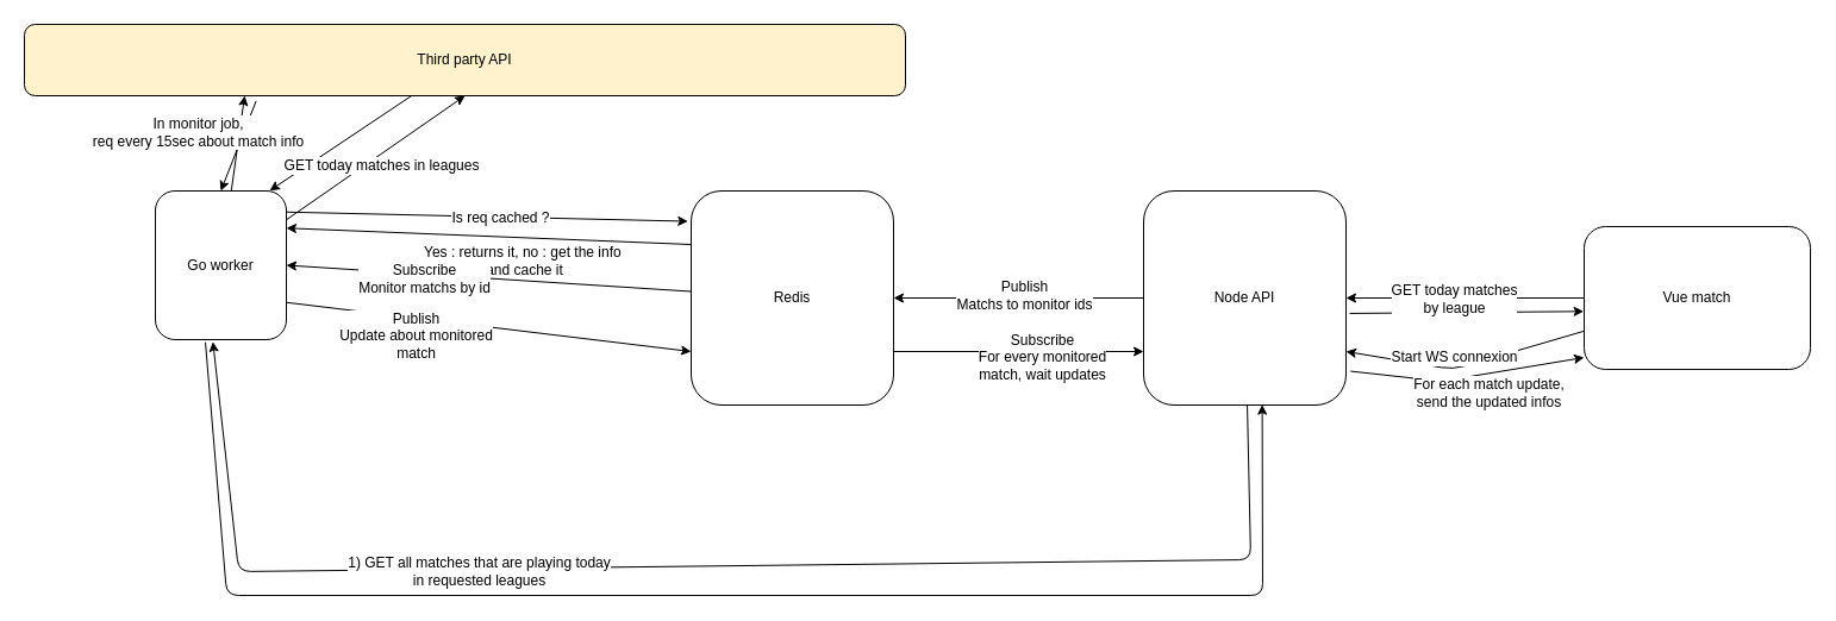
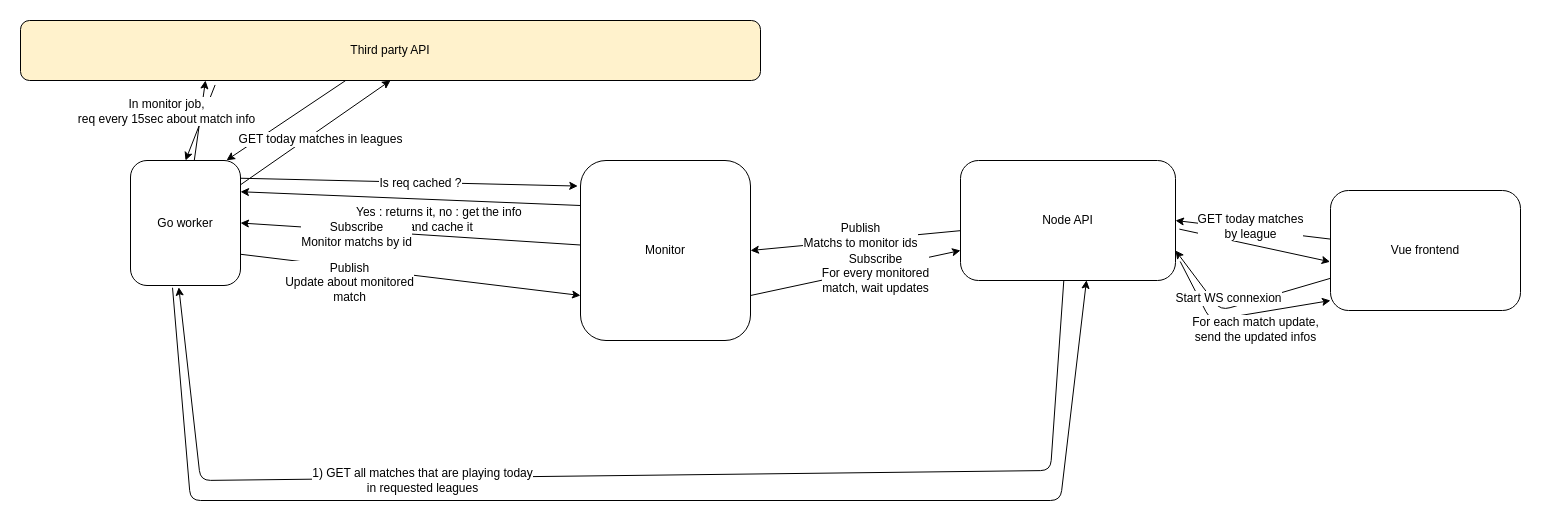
- <mxCell id="21" value="Redis" style="rounded=1;whiteSpace=wrap;html=1;fontSize=12;" vertex="1" parent="1"><mxGeometry x="580" y="160" width="170" height="180" as="geometry" /></mxCell>
+ <mxCell id="21" value="Monitor" style="rounded=1;whiteSpace=wrap;html=1;fontSize=12;" vertex="1" parent="1"><mxGeometry x="580" y="160" width="170" height="180" as="geometry" /></mxCell>
- <mxCell id="28" value="Node API" style="rounded=1;whiteSpace=wrap;html=1;fontSize=12;" vertex="1" parent="1"><mxGeometry x="960" y="160" width="170" height="180" as="geometry" /></mxCell>
+ <mxCell id="28" value="Node API" style="rounded=1;whiteSpace=wrap;html=1;fontSize=12;" vertex="1" parent="1"><mxGeometry x="960" y="160" width="215" height="120" as="geometry" /></mxCell>
- <mxCell id="33" value="Vue match" style="whiteSpace=wrap;html=1;rounded=1;" vertex="1" parent="1"><mxGeometry x="1330" y="190" width="190" height="120" as="geometry" /></mxCell>
+ <mxCell id="33" value="Vue frontend" style="whiteSpace=wrap;html=1;rounded=1;" vertex="1" parent="1"><mxGeometry x="1330" y="190" width="190" height="120" as="geometry" /></mxCell>
